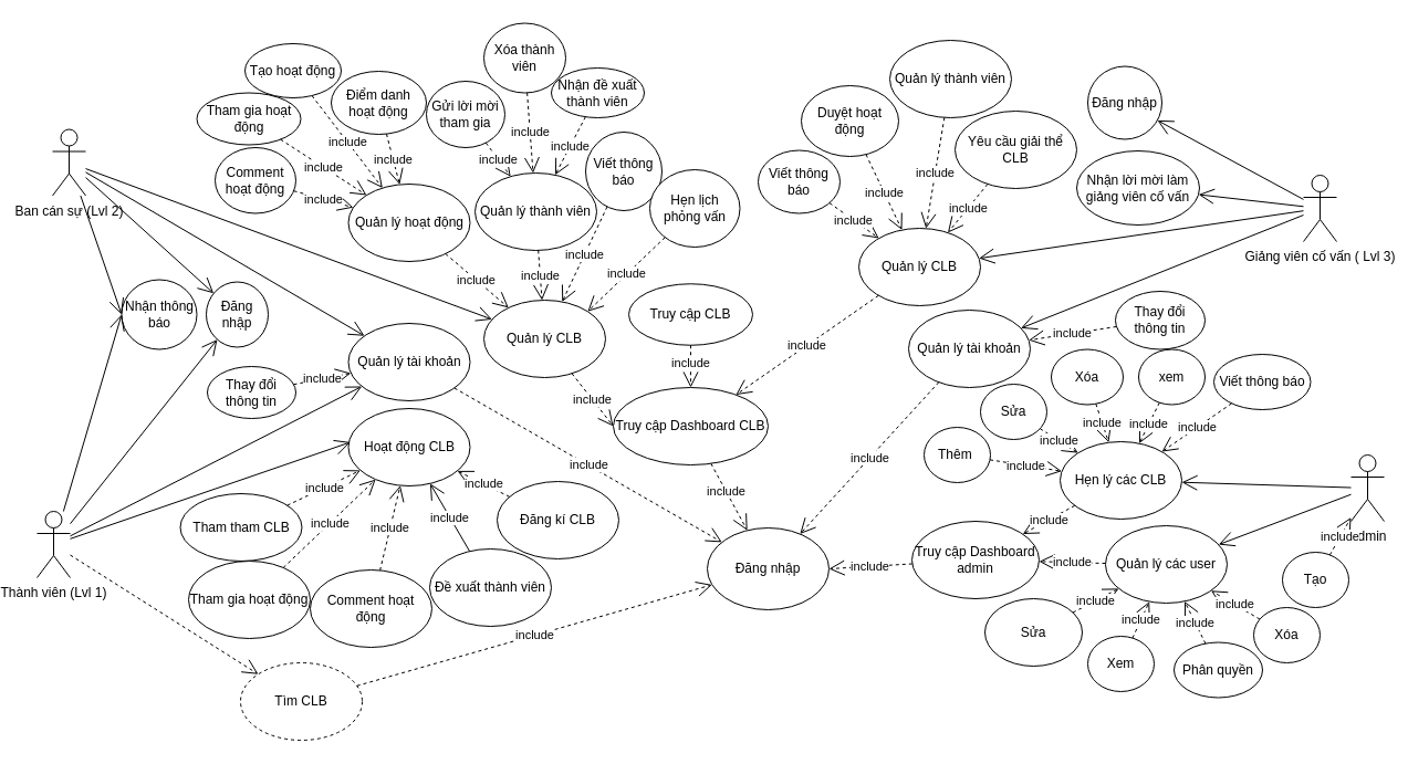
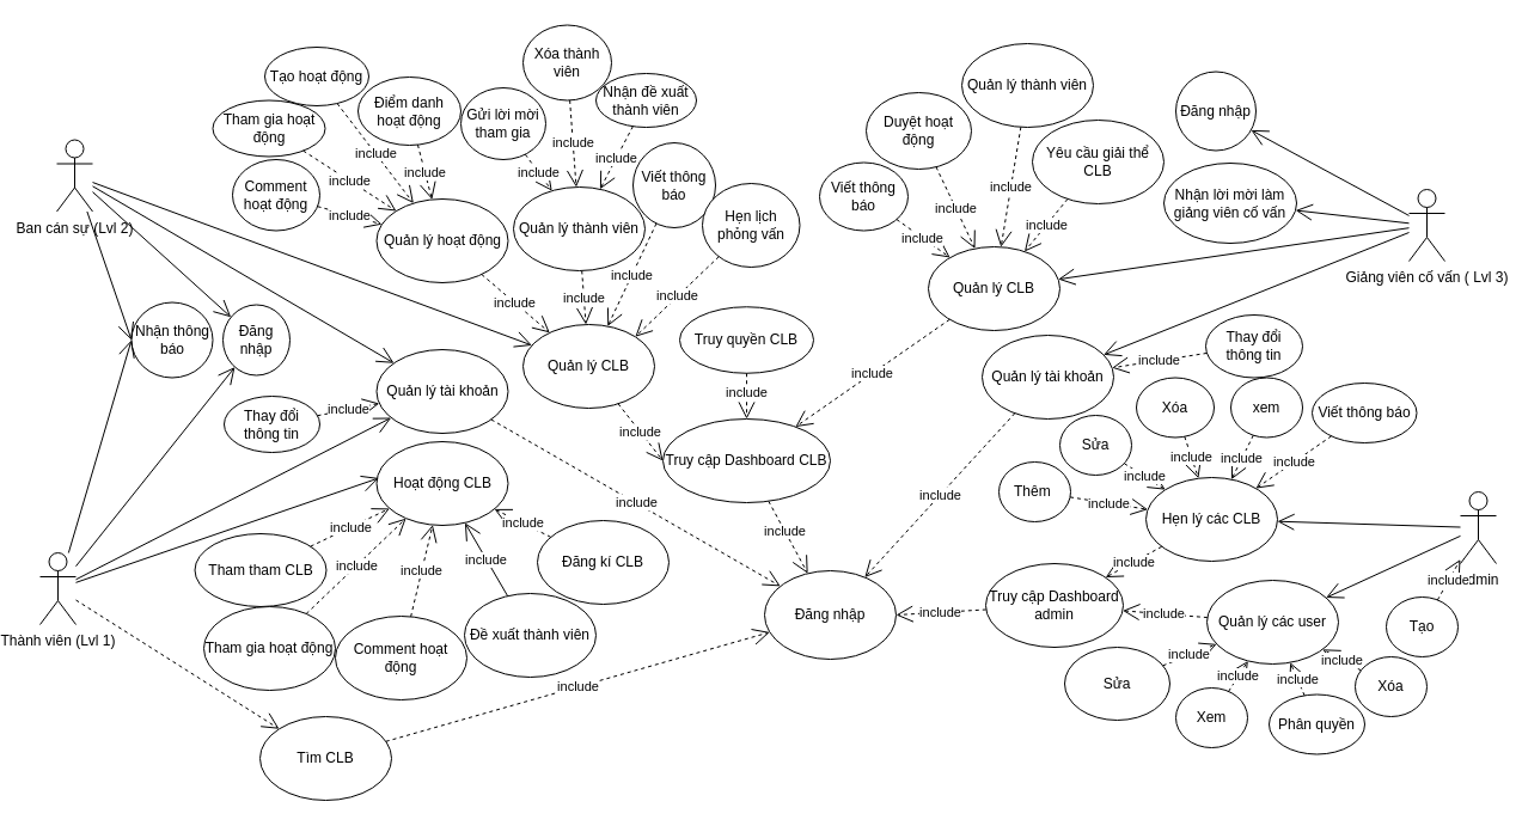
- <mxCell id="95" value="Truy cập CLB" style="ellipse;whiteSpace=wrap;html=1;" parent="1" vertex="1"><mxGeometry x="555" y="256.25" width="112" height="55.5" as="geometry" /></mxCell>
+ <mxCell id="95" value="Truy quyền CLB" style="ellipse;whiteSpace=wrap;html=1;" parent="1" vertex="1"><mxGeometry x="555" y="256.25" width="112" height="55.5" as="geometry" /></mxCell>
- <mxCell id="18" value="Quản lý các user" style="ellipse;whiteSpace=wrap;html=1;" parent="1" vertex="1"><mxGeometry x="986" y="475" width="110" height="70" as="geometry" /></mxCell>
+ <mxCell id="18" value="Quản lý các user" style="ellipse;whiteSpace=wrap;html=1;" parent="1" vertex="1"><mxGeometry x="996" y="485" width="110" height="70" as="geometry" /></mxCell>
- <mxCell id="40" value="Tìm CLB" style="ellipse;whiteSpace=wrap;html=1;dashed=1;" parent="1" vertex="1"><mxGeometry x="204" y="599" width="110" height="70" as="geometry" /></mxCell>
+ <mxCell id="40" value="Tìm CLB" style="ellipse;whiteSpace=wrap;html=1;" parent="1" vertex="1"><mxGeometry x="204" y="599" width="110" height="70" as="geometry" /></mxCell>
